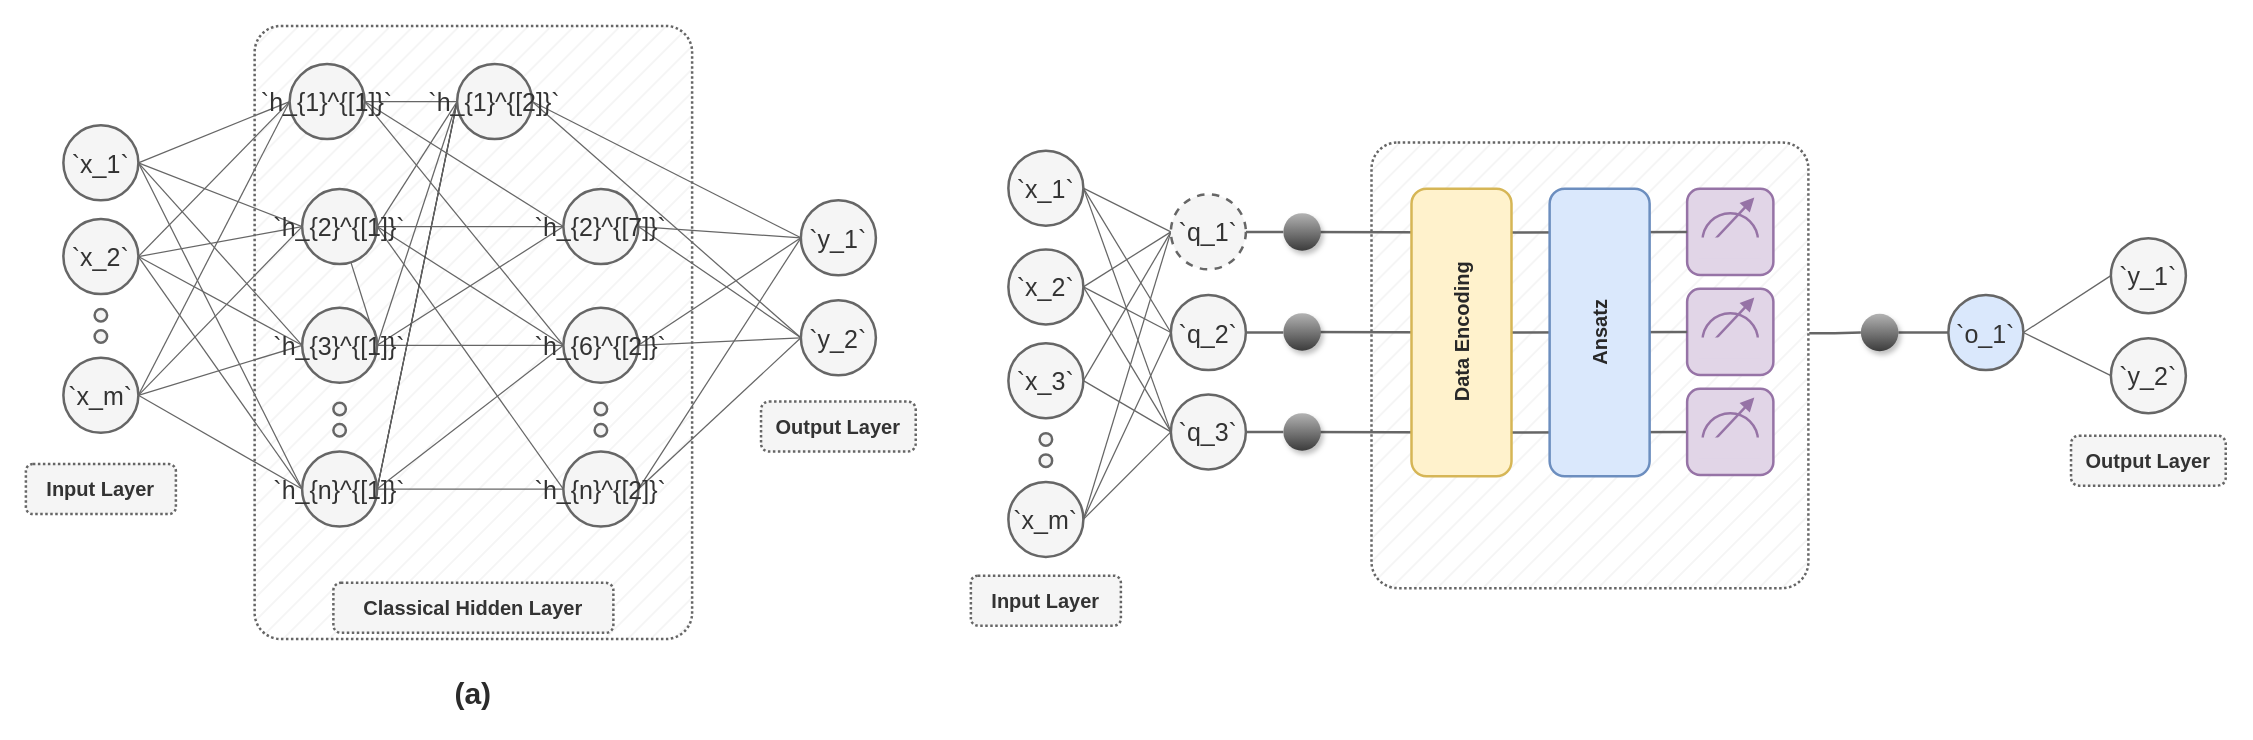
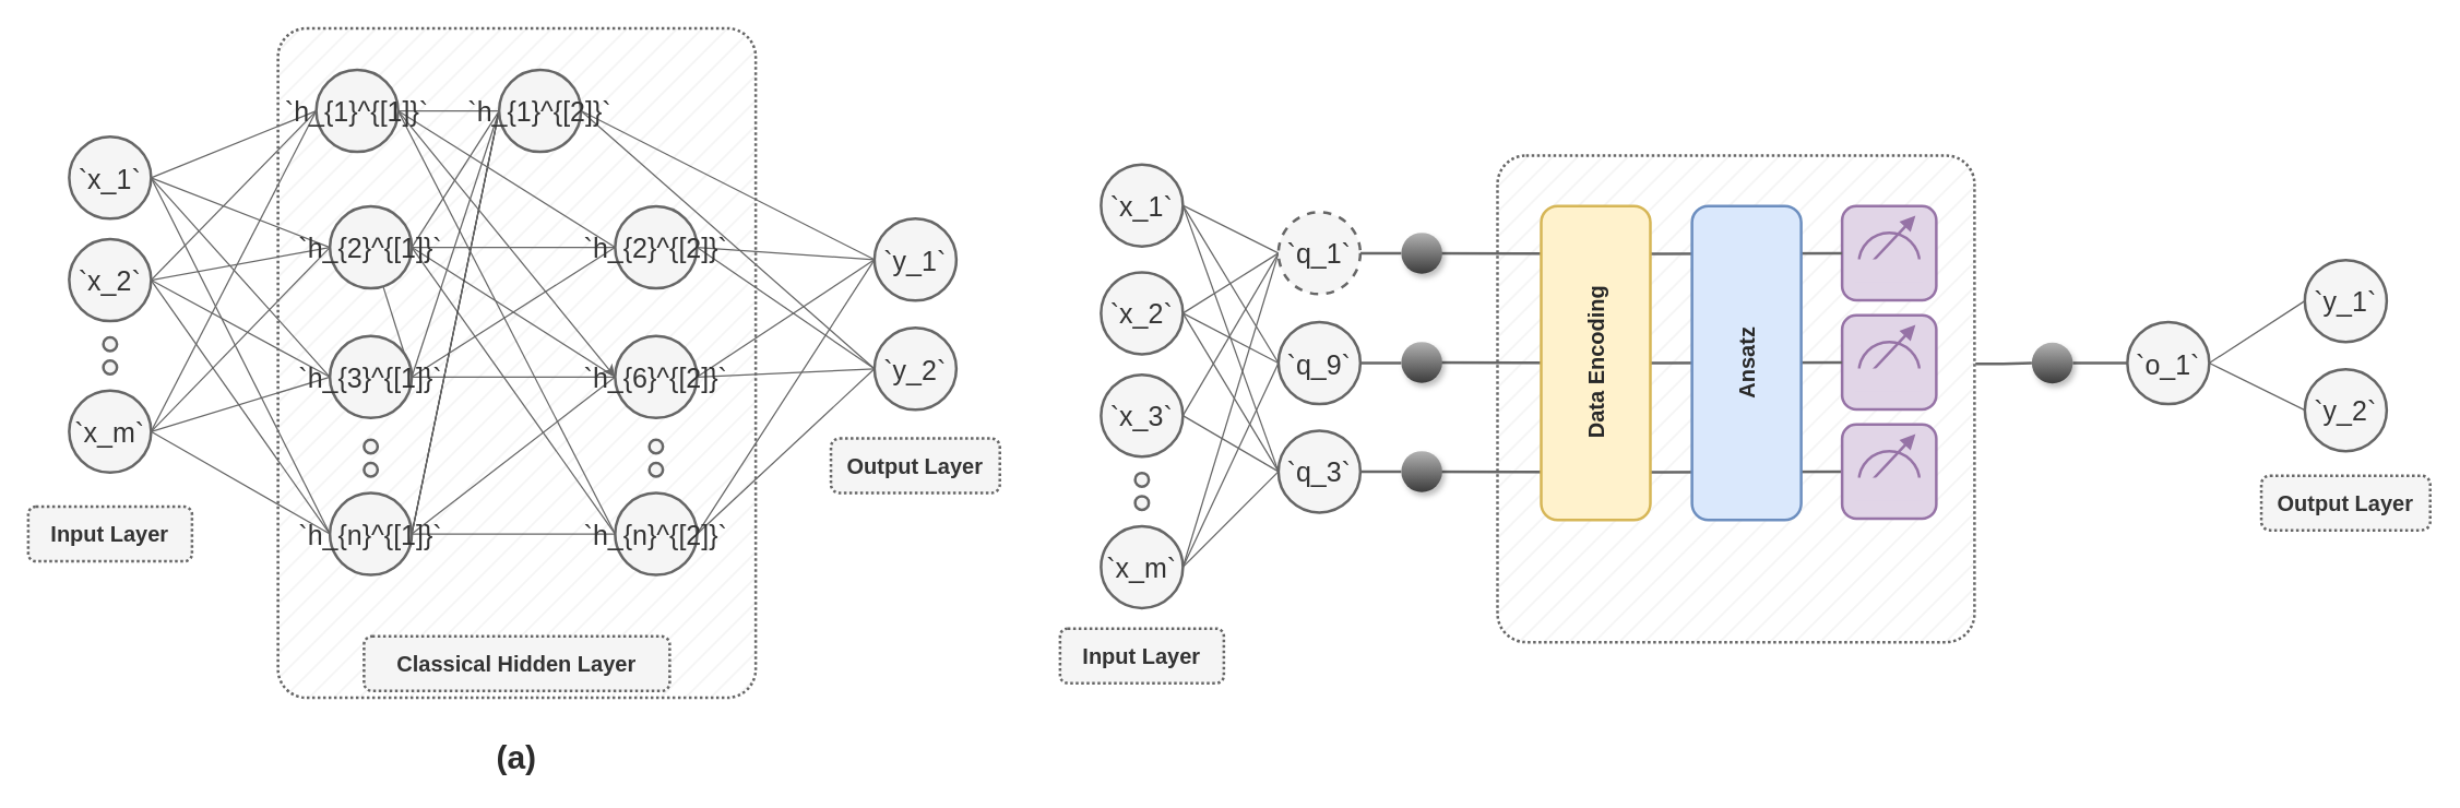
- <mxCell id="109" value="&lt;span style=&quot;font-size: 20px;&quot;&gt;`h_{2}^{[7]}`&lt;/span&gt;" style="ellipse;whiteSpace=wrap;html=1;aspect=fixed;fillColor=#f5f5f5;fontColor=#333333;strokeColor=#666666;strokeWidth=2;" parent="1" vertex="1"><mxGeometry x="450" y="150.75" width="60" height="60" as="geometry" /></mxCell>
+ <mxCell id="109" value="&lt;span style=&quot;font-size: 20px;&quot;&gt;`h_{2}^{[2]}`&lt;/span&gt;" style="ellipse;whiteSpace=wrap;html=1;aspect=fixed;fillColor=#f5f5f5;fontColor=#333333;strokeColor=#666666;strokeWidth=2;" parent="1" vertex="1"><mxGeometry x="450" y="150.75" width="60" height="60" as="geometry" /></mxCell>
- <mxCell id="48" value="&lt;font style=&quot;font-size: 20px;&quot;&gt;`q_2`&lt;/font&gt;" style="ellipse;whiteSpace=wrap;html=1;aspect=fixed;strokeWidth=2;fillColor=#f5f5f5;fontColor=#333333;strokeColor=#666666;" parent="1" vertex="1"><mxGeometry x="936" y="235.5" width="60" height="60" as="geometry" /></mxCell>
+ <mxCell id="48" value="&lt;font style=&quot;font-size: 20px;&quot;&gt;`q_9`&lt;/font&gt;" style="ellipse;whiteSpace=wrap;html=1;aspect=fixed;strokeWidth=2;fillColor=#f5f5f5;fontColor=#333333;strokeColor=#666666;" parent="1" vertex="1"><mxGeometry x="936" y="235.5" width="60" height="60" as="geometry" /></mxCell>
- <mxCell id="61" value="&lt;font style=&quot;font-size: 20px;&quot;&gt;`o_1`&lt;/font&gt;" style="ellipse;whiteSpace=wrap;html=1;aspect=fixed;fillColor=#dae8fc;fontColor=#333333;strokeColor=#666666;strokeWidth=2;" parent="1" vertex="1"><mxGeometry x="1558" y="235.5" width="60" height="60" as="geometry" /></mxCell>
+ <mxCell id="61" value="&lt;font style=&quot;font-size: 20px;&quot;&gt;`o_1`&lt;/font&gt;" style="ellipse;whiteSpace=wrap;html=1;aspect=fixed;fillColor=#f5f5f5;fontColor=#333333;strokeColor=#666666;strokeWidth=2;" parent="1" vertex="1"><mxGeometry x="1558" y="235.5" width="60" height="60" as="geometry" /></mxCell>
- <mxCell id="90" style="rounded=0;orthogonalLoop=1;jettySize=auto;html=1;exitX=1;exitY=0.5;exitDx=0;exitDy=0;entryX=0;entryY=0.5;entryDx=0;entryDy=0;endArrow=none;startFill=0;fillColor=#f5f5f5;strokeColor=#666666;" parent="1" source="92" target="112" edge="1"><mxGeometry relative="1" as="geometry" /></mxCell>
+ <mxCell id="90" style="rounded=0;orthogonalLoop=1;jettySize=auto;html=1;exitX=1;exitY=0.5;exitDx=0;exitDy=0;entryX=0;entryY=0.5;entryDx=0;entryDy=0;endArrow=classic;startFill=0;fillColor=#f5f5f5;strokeColor=#666666;" parent="1" source="92" target="112" edge="1"><mxGeometry relative="1" as="geometry" /></mxCell>
+ <mxCell id="91" style="rounded=0;orthogonalLoop=1;jettySize=auto;html=1;exitX=1;exitY=0.5;exitDx=0;exitDy=0;entryX=0;entryY=0.5;entryDx=0;entryDy=0;endArrow=none;startFill=0;fillColor=#f5f5f5;strokeColor=#666666;" parent="1" source="92" target="118" edge="1"><mxGeometry relative="1" as="geometry" /></mxCell>
